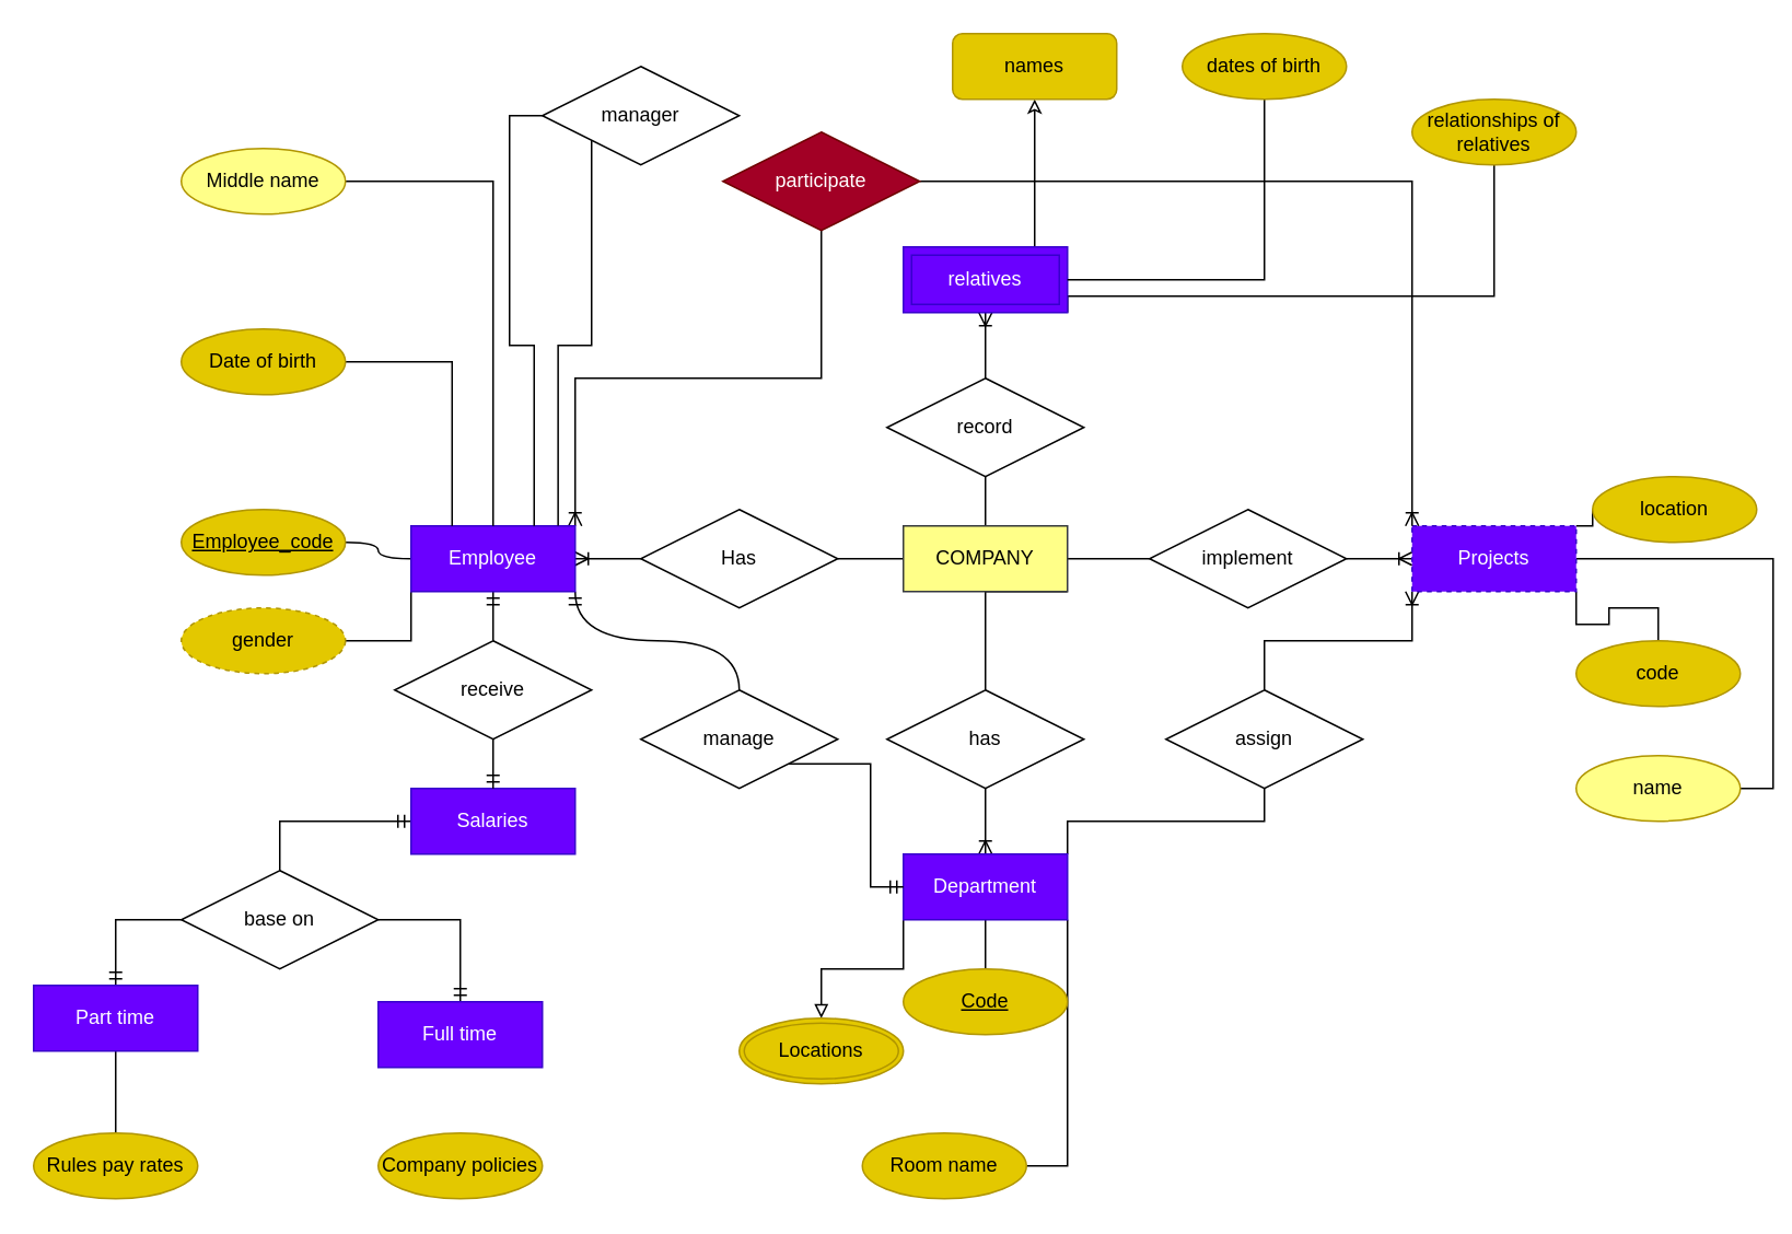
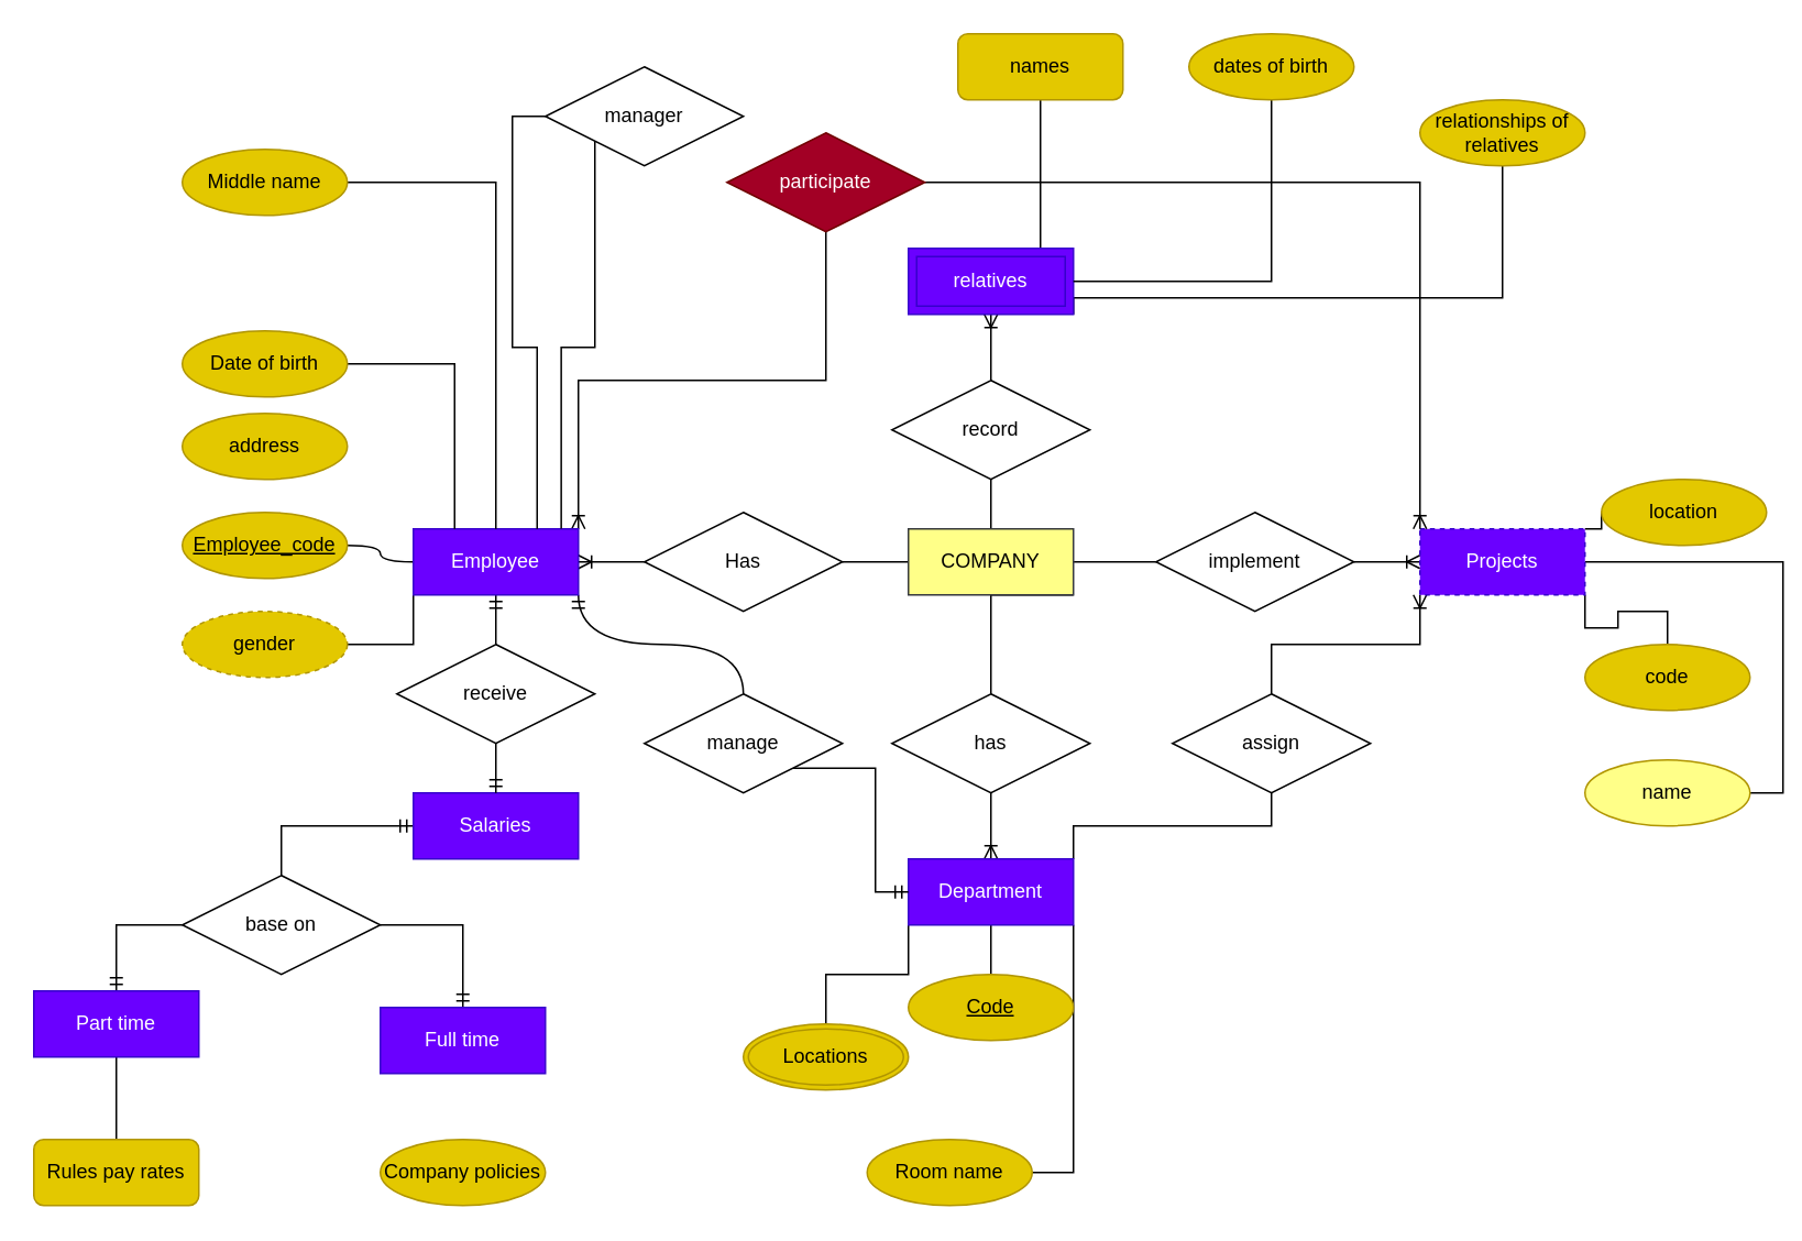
- <mxCell id="24" style="edgeStyle=orthogonalEdgeStyle;rounded=0;orthogonalLoop=1;jettySize=auto;html=1;exitX=0.5;exitY=0;exitDx=0;exitDy=0;endArrow=classic;endFill=0;" edge="1" parent="1" source="26" target="68"><mxGeometry relative="1" as="geometry"><Array as="points"><mxPoint x="630" y="150" /></Array></mxGeometry></mxCell>
+ <mxCell id="24" style="edgeStyle=orthogonalEdgeStyle;rounded=0;orthogonalLoop=1;jettySize=auto;html=1;exitX=0.5;exitY=0;exitDx=0;exitDy=0;endArrow=none;endFill=0;" edge="1" parent="1" source="26" target="68"><mxGeometry relative="1" as="geometry"><Array as="points"><mxPoint x="630" y="150" /></Array></mxGeometry></mxCell>
- <mxCell id="32" value="Middle name" style="ellipse;whiteSpace=wrap;html=1;align=center;fillColor=#ffff88;fontColor=#000000;strokeColor=#B09500;" vertex="1" parent="1"><mxGeometry x="110" y="90" width="100" height="40" as="geometry" /></mxCell>
+ <mxCell id="32" value="Middle name" style="ellipse;whiteSpace=wrap;html=1;align=center;fillColor=#e3c800;fontColor=#000000;strokeColor=#B09500;" vertex="1" parent="1"><mxGeometry x="110" y="90" width="100" height="40" as="geometry" /></mxCell>
+ <mxCell id="33" value="address" style="ellipse;whiteSpace=wrap;html=1;align=center;fillColor=#e3c800;fontColor=#000000;strokeColor=#B09500;" vertex="1" parent="1"><mxGeometry x="110" y="250" width="100" height="40" as="geometry" /></mxCell>
- <mxCell id="43" style="edgeStyle=orthogonalEdgeStyle;rounded=0;orthogonalLoop=1;jettySize=auto;html=1;exitX=0;exitY=1;exitDx=0;exitDy=0;endArrow=block;endFill=0;" edge="1" parent="1" source="45" target="60"><mxGeometry relative="1" as="geometry" /></mxCell>
+ <mxCell id="43" style="edgeStyle=orthogonalEdgeStyle;rounded=0;orthogonalLoop=1;jettySize=auto;html=1;exitX=0;exitY=1;exitDx=0;exitDy=0;endArrow=none;endFill=0;" edge="1" parent="1" source="45" target="60"><mxGeometry relative="1" as="geometry" /></mxCell>
- <mxCell id="52" value="Rules pay rates" style="ellipse;whiteSpace=wrap;html=1;align=center;fillColor=#e3c800;fontColor=#000000;strokeColor=#B09500;" vertex="1" parent="1"><mxGeometry x="20" y="690" width="100" height="40" as="geometry" /></mxCell>
+ <mxCell id="52" value="Rules pay rates" style="whiteSpace=wrap;html=1;align=center;fillColor=#e3c800;fontColor=#000000;strokeColor=#B09500;rounded=1;" vertex="1" parent="1"><mxGeometry x="20" y="690" width="100" height="40" as="geometry" /></mxCell>
